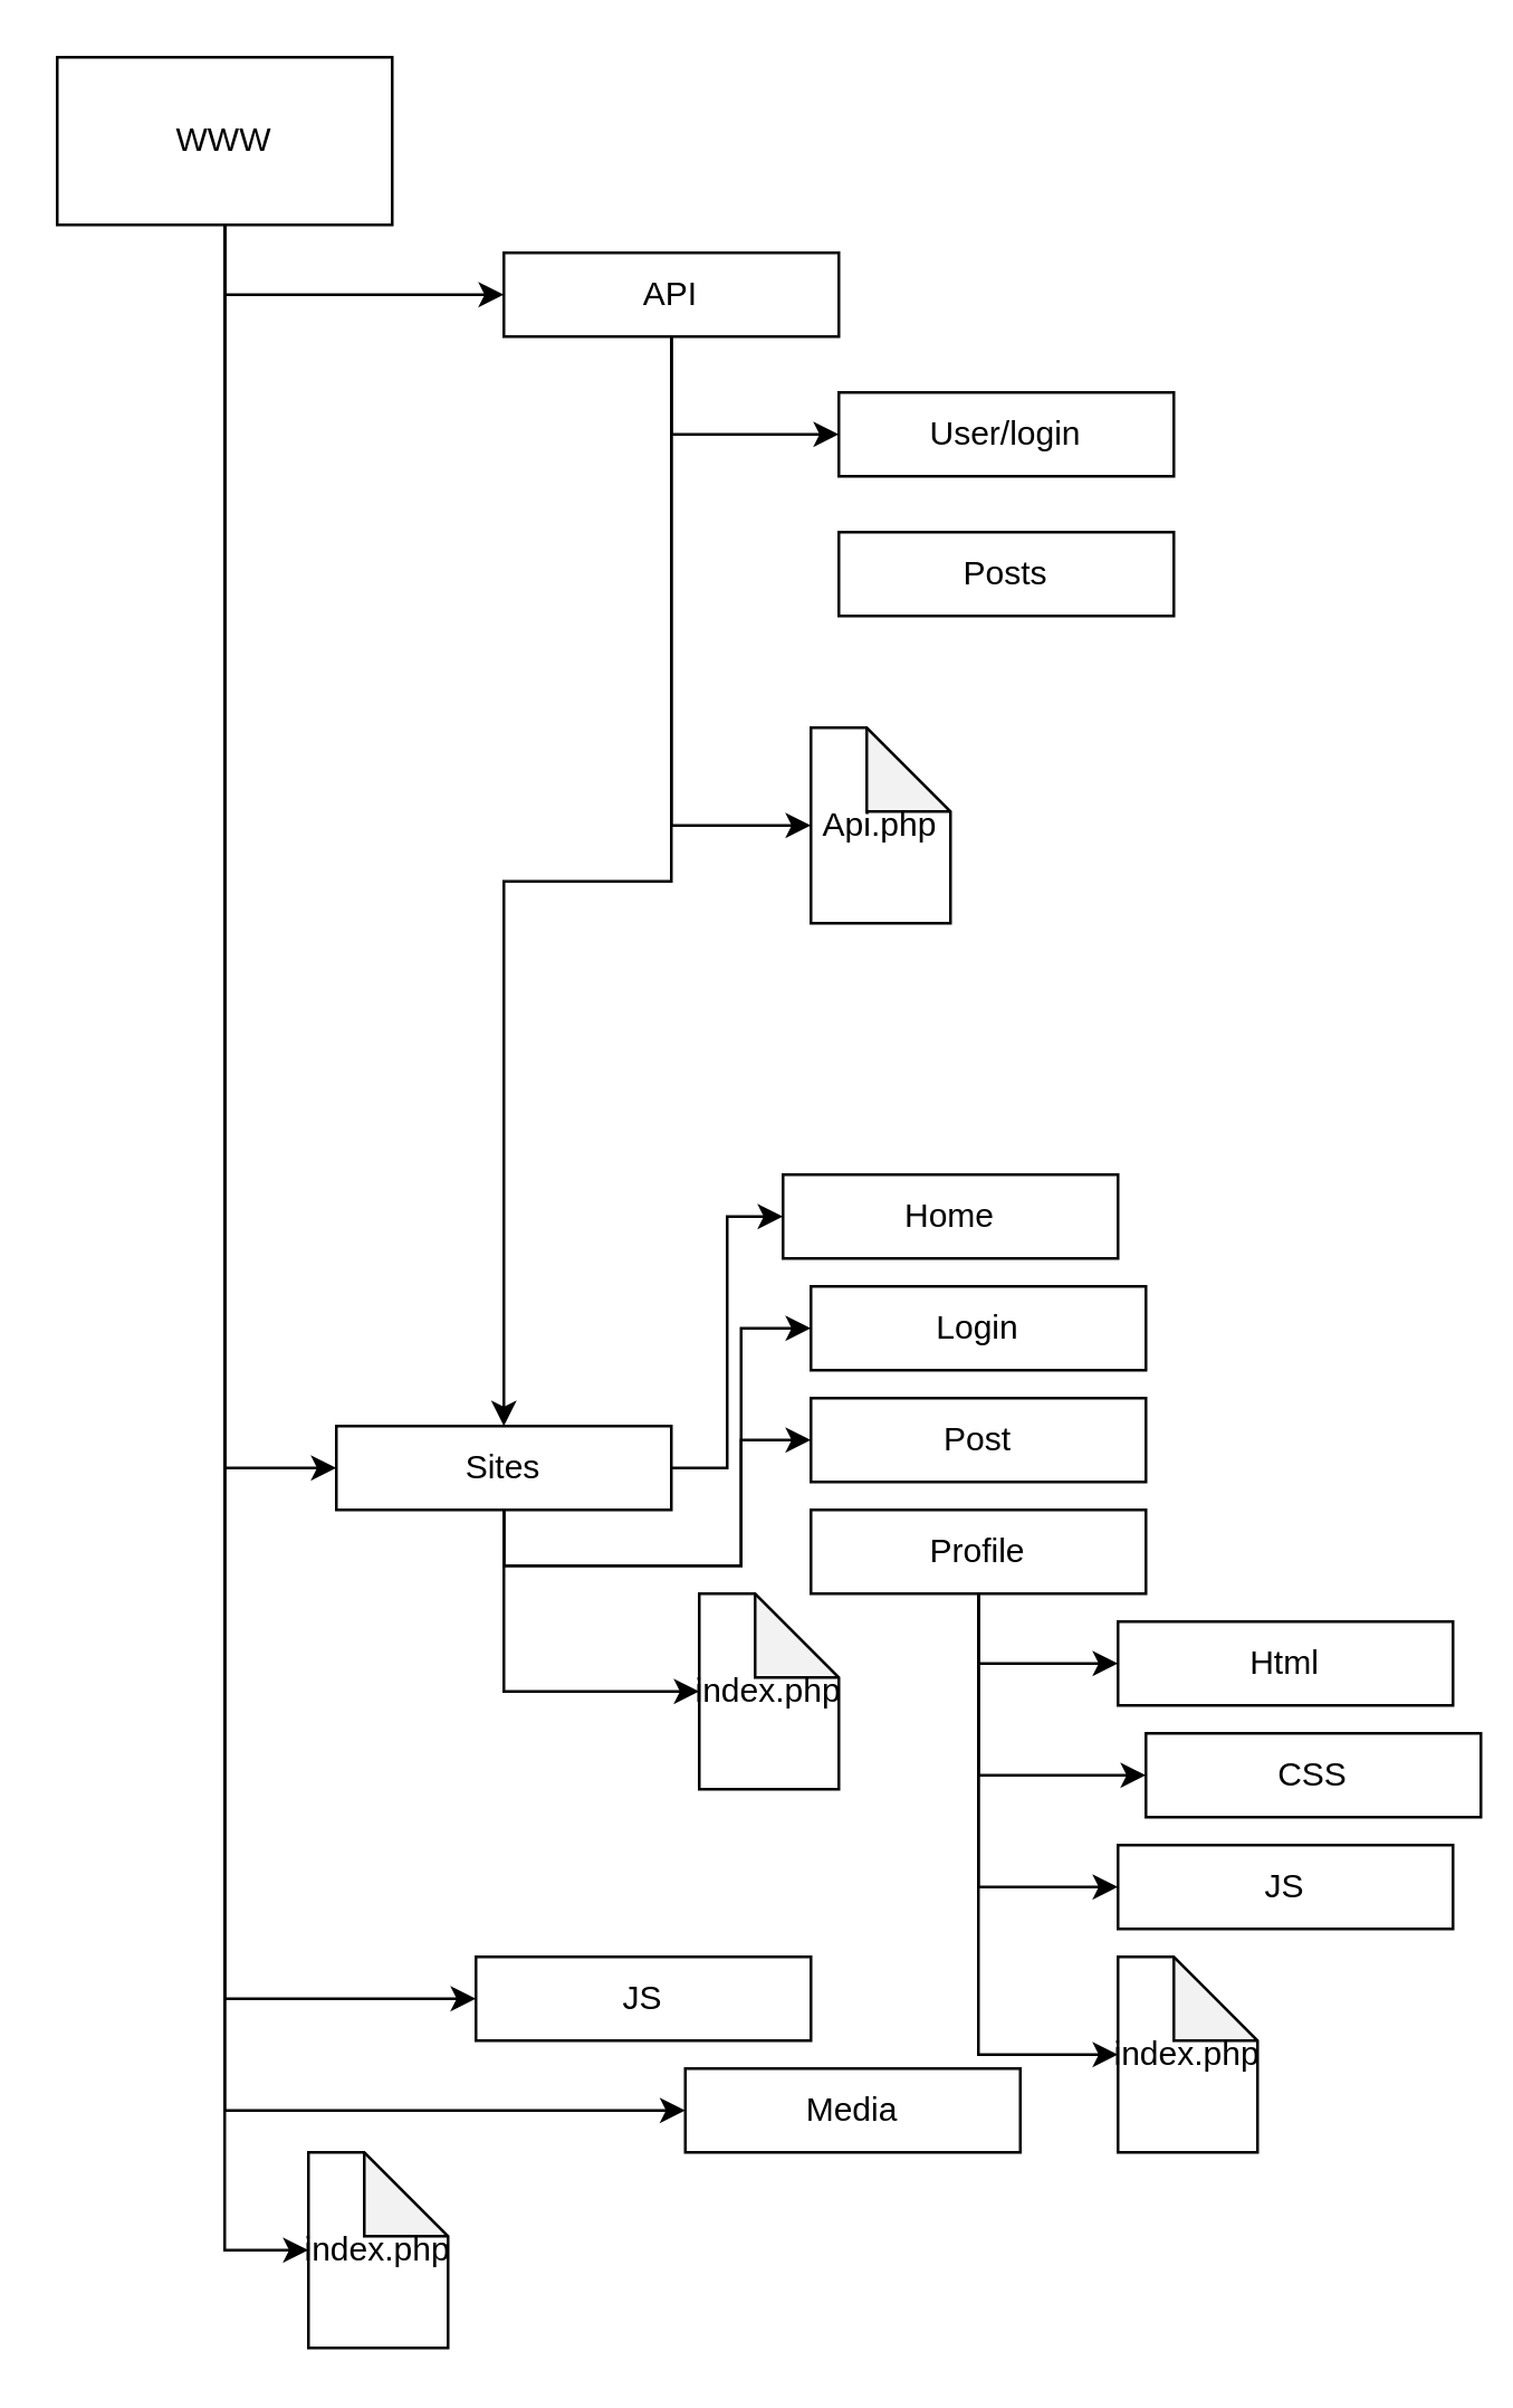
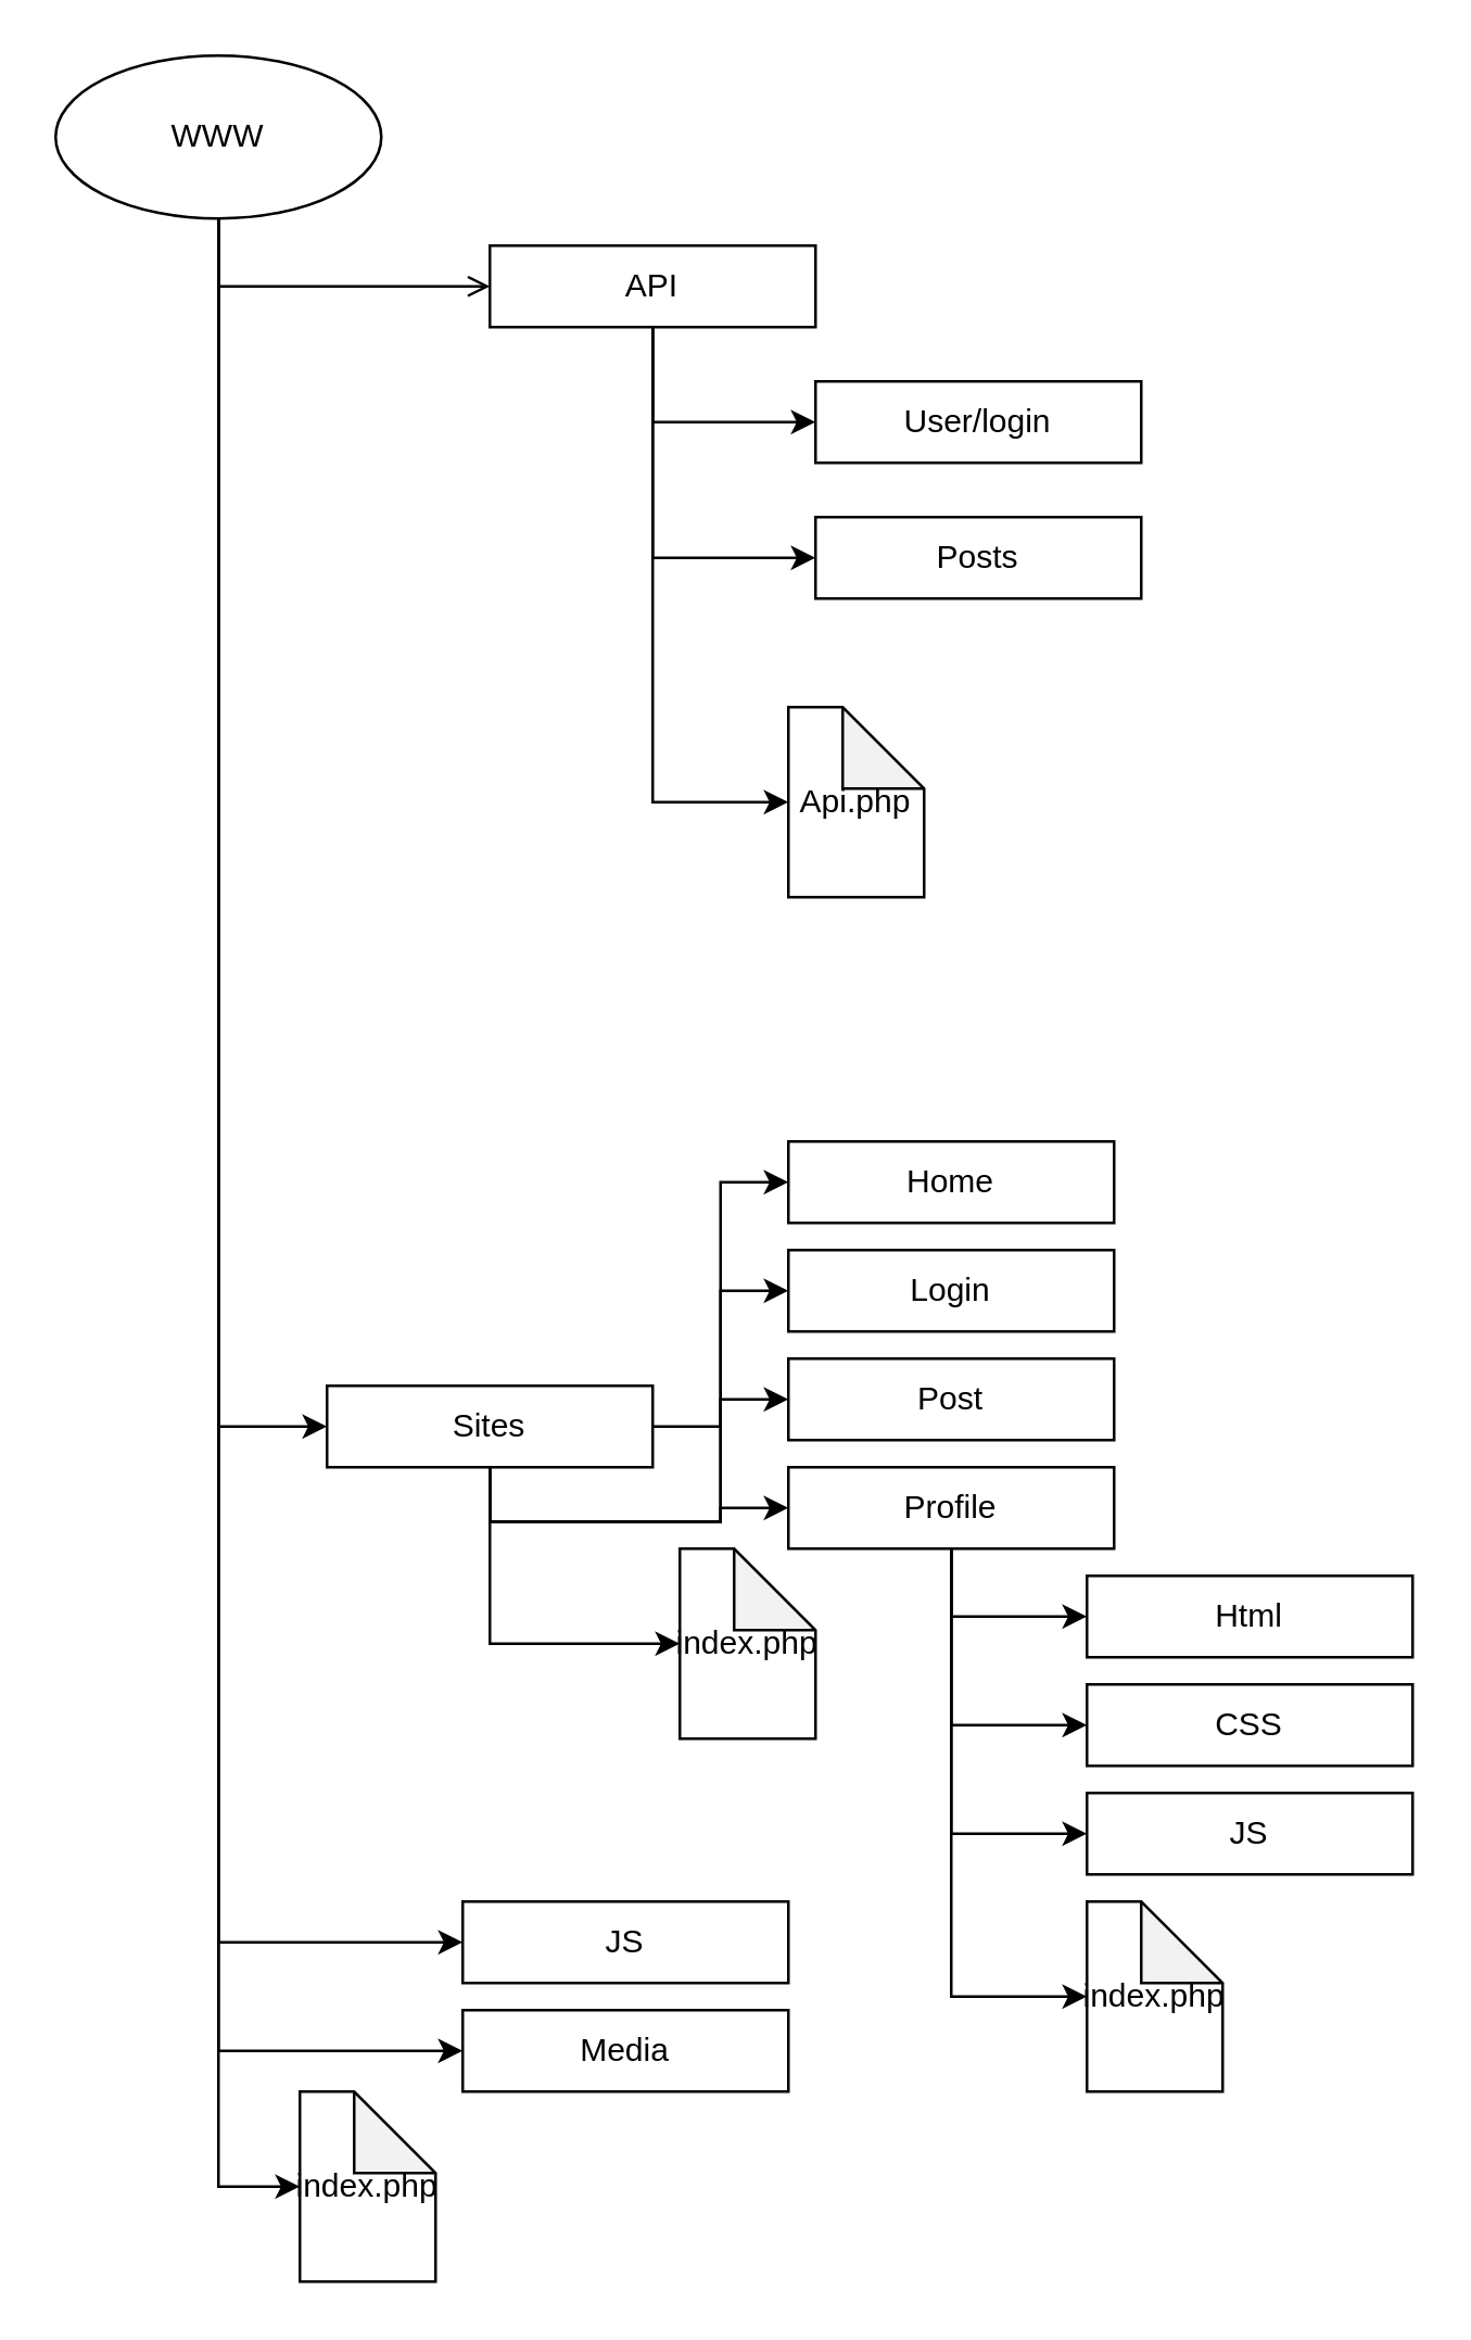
- <mxCell id="7" value="&lt;div&gt;WWW&lt;/div&gt;" style="rounded=0;whiteSpace=wrap;html=1;" vertex="1" parent="1"><mxGeometry x="20" y="20" width="120" height="60" as="geometry" /></mxCell>
+ <mxCell id="7" value="&lt;div&gt;WWW&lt;/div&gt;" style="ellipse;whiteSpace=wrap;html=1;" vertex="1" parent="1"><mxGeometry x="20" y="20" width="120" height="60" as="geometry" /></mxCell>
- <mxCell id="2" style="edgeStyle=orthogonalEdgeStyle;rounded=0;orthogonalLoop=1;jettySize=auto;html=1;exitX=0.5;exitY=1;exitDx=0;exitDy=0;entryX=0;entryY=0.5;entryDx=0;entryDy=0;" edge="1" parent="1" source="7" target="11"><mxGeometry relative="1" as="geometry" /></mxCell>
+ <mxCell id="2" style="edgeStyle=orthogonalEdgeStyle;rounded=0;orthogonalLoop=1;jettySize=auto;html=1;exitX=0.5;exitY=1;exitDx=0;exitDy=0;entryX=0;entryY=0.5;entryDx=0;entryDy=0;endArrow=open;" edge="1" parent="1" source="7" target="11"><mxGeometry relative="1" as="geometry" /></mxCell>
- <mxCell id="10" style="edgeStyle=orthogonalEdgeStyle;rounded=0;orthogonalLoop=1;jettySize=auto;html=1;exitX=0.5;exitY=1;exitDx=0;exitDy=0;" edge="1" parent="1" source="11" target="17"><mxGeometry relative="1" as="geometry" /></mxCell>
+ <mxCell id="10" style="edgeStyle=orthogonalEdgeStyle;rounded=0;orthogonalLoop=1;jettySize=auto;html=1;exitX=0.5;exitY=1;exitDx=0;exitDy=0;entryX=0;entryY=0.5;entryDx=0;entryDy=0;" edge="1" parent="1" source="11" target="23"><mxGeometry relative="1" as="geometry" /></mxCell>
- <mxCell id="18" value="&lt;div&gt;Home&lt;/div&gt;" style="rounded=0;whiteSpace=wrap;html=1;" vertex="1" parent="1"><mxGeometry x="280" y="420" width="120" height="30" as="geometry" /></mxCell>
+ <mxCell id="18" value="&lt;div&gt;Home&lt;/div&gt;" style="rounded=0;whiteSpace=wrap;html=1;" vertex="1" parent="1"><mxGeometry x="290" y="420" width="120" height="30" as="geometry" /></mxCell>
+ <mxCell id="15" style="edgeStyle=orthogonalEdgeStyle;rounded=0;orthogonalLoop=1;jettySize=auto;html=1;exitX=0.5;exitY=1;exitDx=0;exitDy=0;entryX=0;entryY=0.5;entryDx=0;entryDy=0;" edge="1" parent="1" source="17" target="31"><mxGeometry relative="1" as="geometry" /></mxCell>
- <mxCell id="33" value="&lt;div&gt;CSS&lt;/div&gt;" style="rounded=0;whiteSpace=wrap;html=1;" vertex="1" parent="1"><mxGeometry x="410" y="620" width="120" height="30" as="geometry" /></mxCell>
+ <mxCell id="33" value="&lt;div&gt;CSS&lt;/div&gt;" style="rounded=0;whiteSpace=wrap;html=1;" vertex="1" parent="1"><mxGeometry x="400" y="620" width="120" height="30" as="geometry" /></mxCell>
- <mxCell id="20" value="&lt;div&gt;Media&lt;/div&gt;" style="rounded=0;whiteSpace=wrap;html=1;" vertex="1" parent="1"><mxGeometry x="245" y="740" width="120" height="30" as="geometry" /></mxCell>
+ <mxCell id="20" value="&lt;div&gt;Media&lt;/div&gt;" style="rounded=0;whiteSpace=wrap;html=1;" vertex="1" parent="1"><mxGeometry x="170" y="740" width="120" height="30" as="geometry" /></mxCell>
